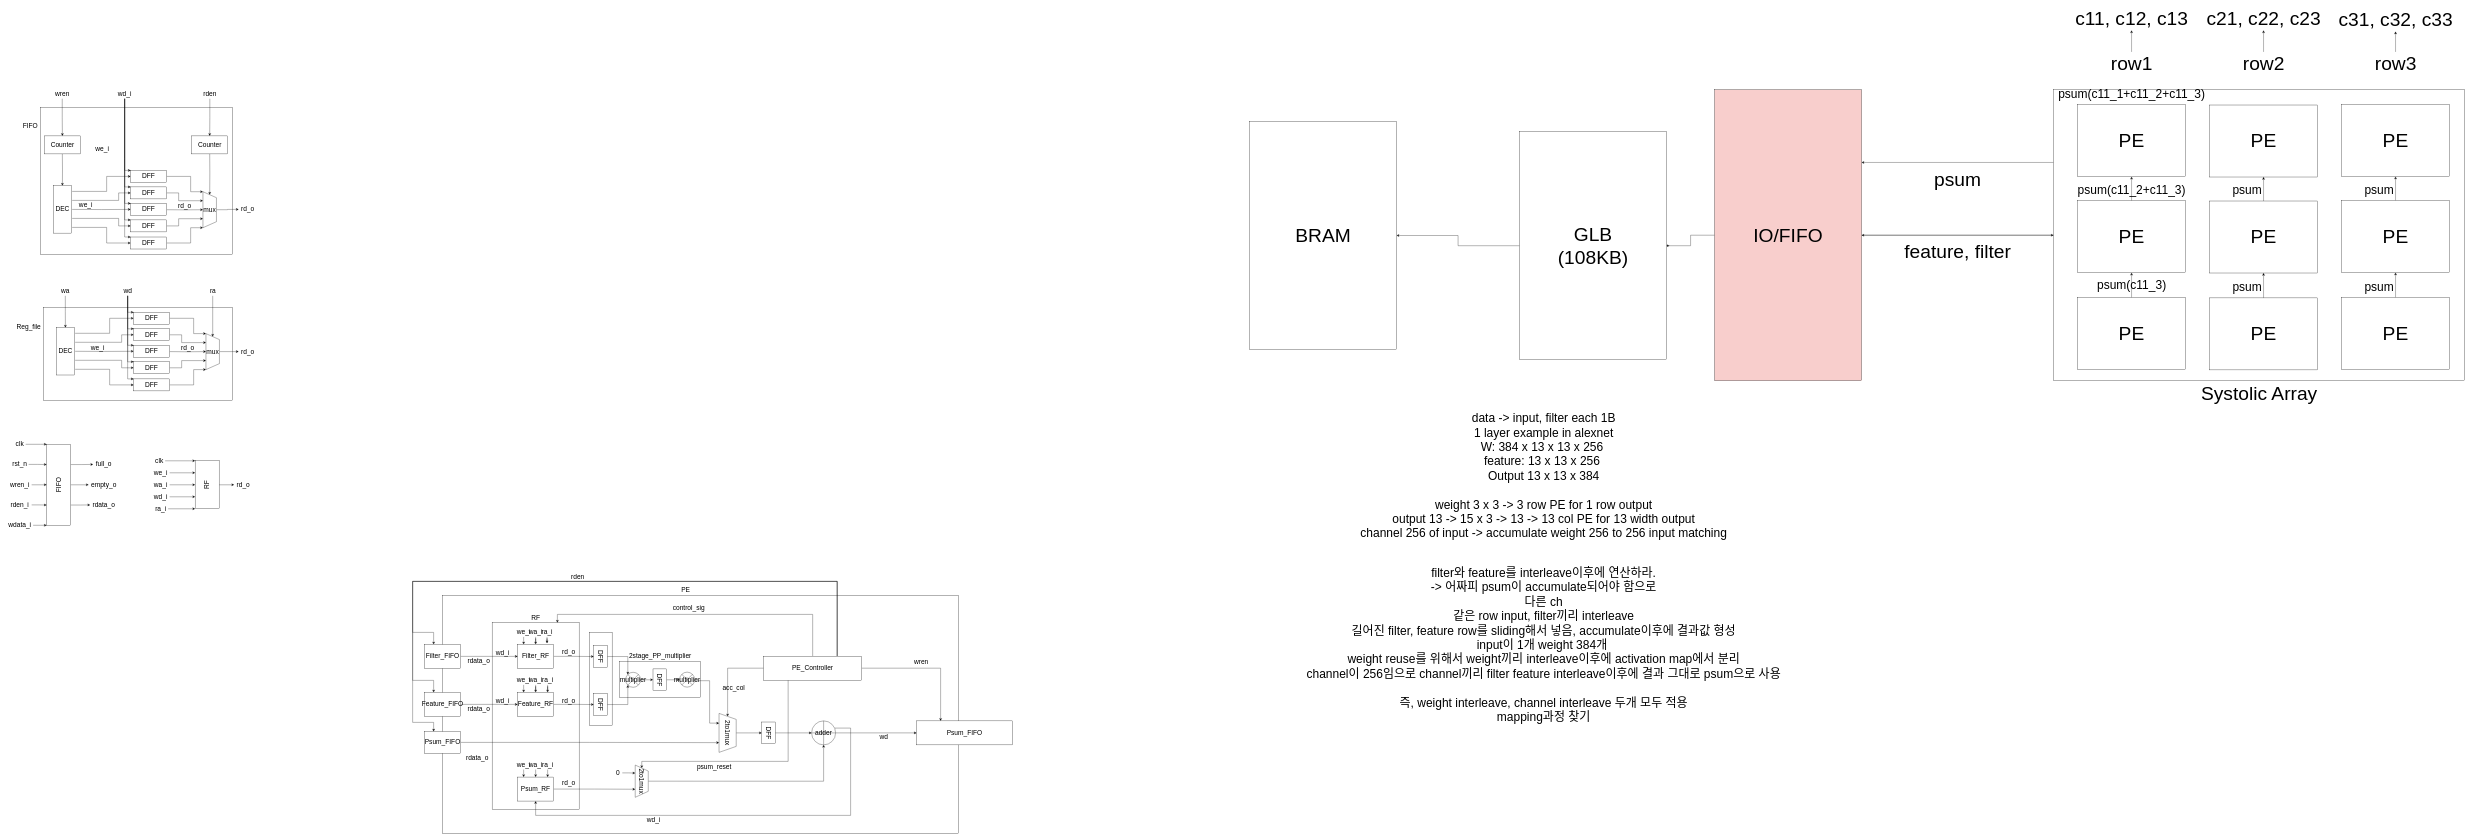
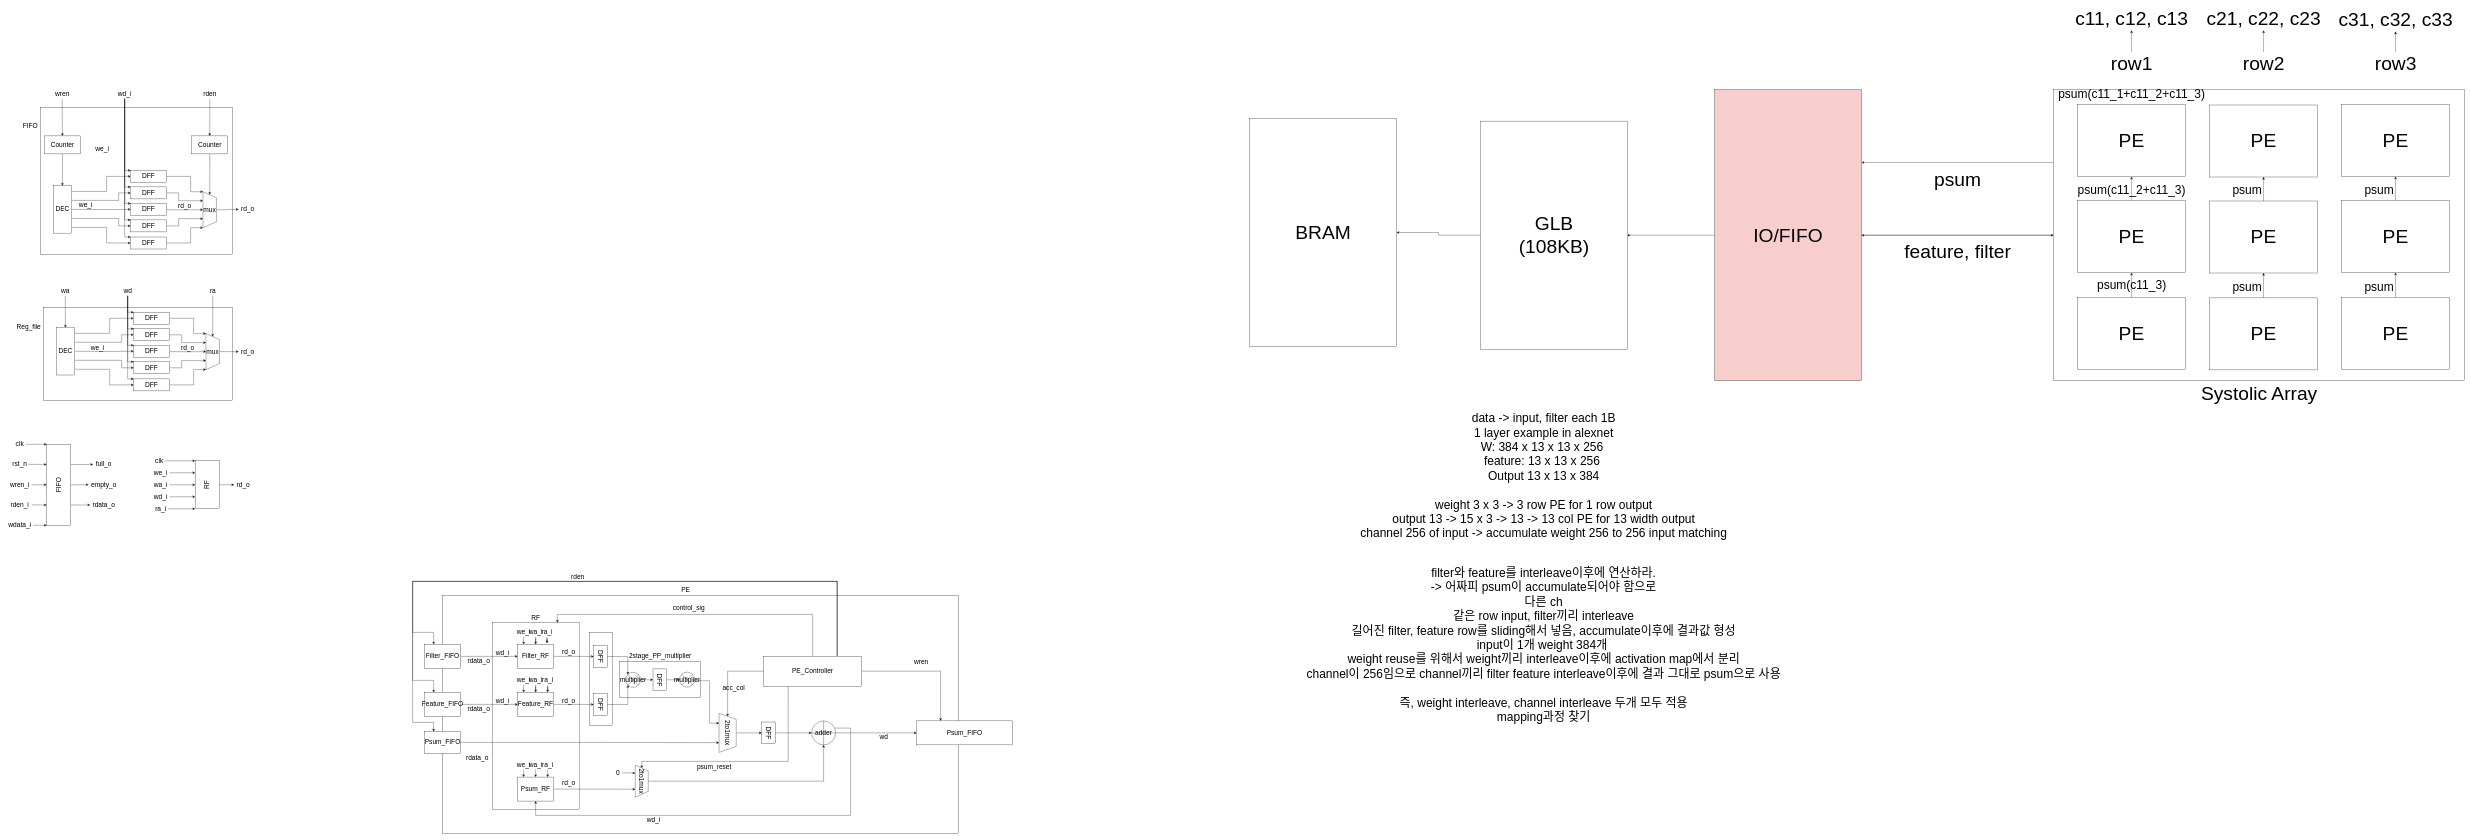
- <mxCell id="152" value="BRAM" style="rounded=0;whiteSpace=wrap;html=1;fontSize=64;" parent="1" vertex="1"><mxGeometry x="4165" y="403.63" width="490" height="760.75" as="geometry" /></mxCell>
+ <mxCell id="152" value="BRAM" style="rounded=0;whiteSpace=wrap;html=1;fontSize=64;" parent="1" vertex="1"><mxGeometry x="4165" y="393.63" width="490" height="760.75" as="geometry" /></mxCell>
- <mxCell id="154" value="GLB&lt;br&gt;(108KB)" style="rounded=0;whiteSpace=wrap;html=1;fontSize=64;" parent="1" vertex="1"><mxGeometry x="5065" y="437.63" width="490" height="760.75" as="geometry" /></mxCell>
+ <mxCell id="154" value="GLB&lt;br&gt;(108KB)" style="rounded=0;whiteSpace=wrap;html=1;fontSize=64;" parent="1" vertex="1"><mxGeometry x="4935" y="402.63" width="490" height="760.75" as="geometry" /></mxCell>
- <mxCell id="114" value="PE_Controller" style="whiteSpace=wrap;html=1;fontSize=22;rounded=0;" parent="1" vertex="1"><mxGeometry x="2545" y="2186.25" width="327" height="80" as="geometry" /></mxCell>
+ <mxCell id="114" value="PE_Controller" style="whiteSpace=wrap;html=1;fontSize=22;rounded=0;" parent="1" vertex="1"><mxGeometry x="2545" y="2186.25" width="327" height="100" as="geometry" /></mxCell>
